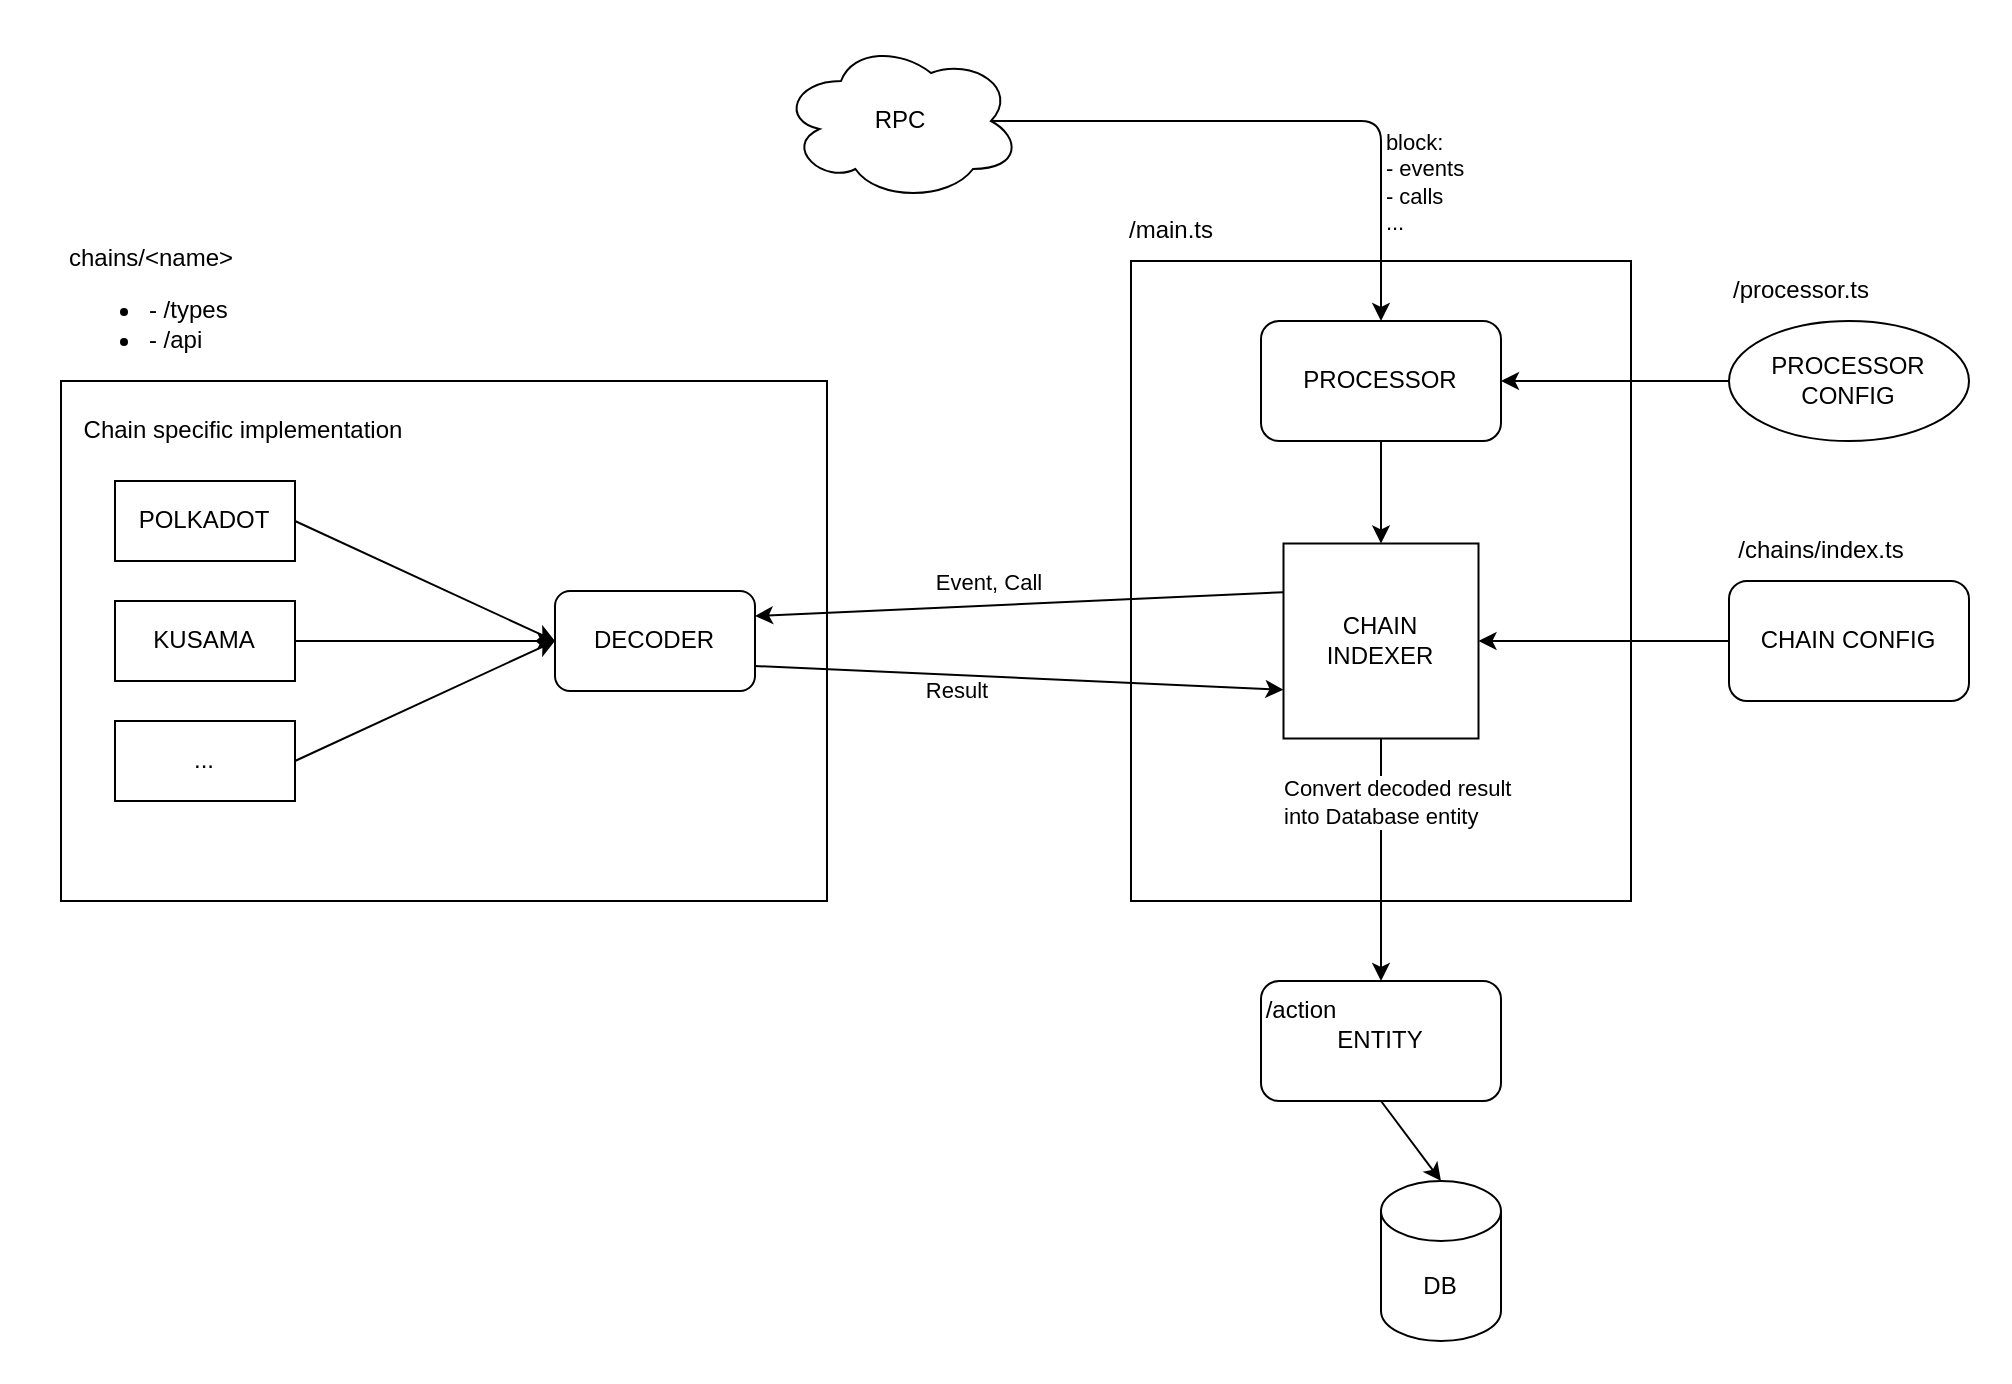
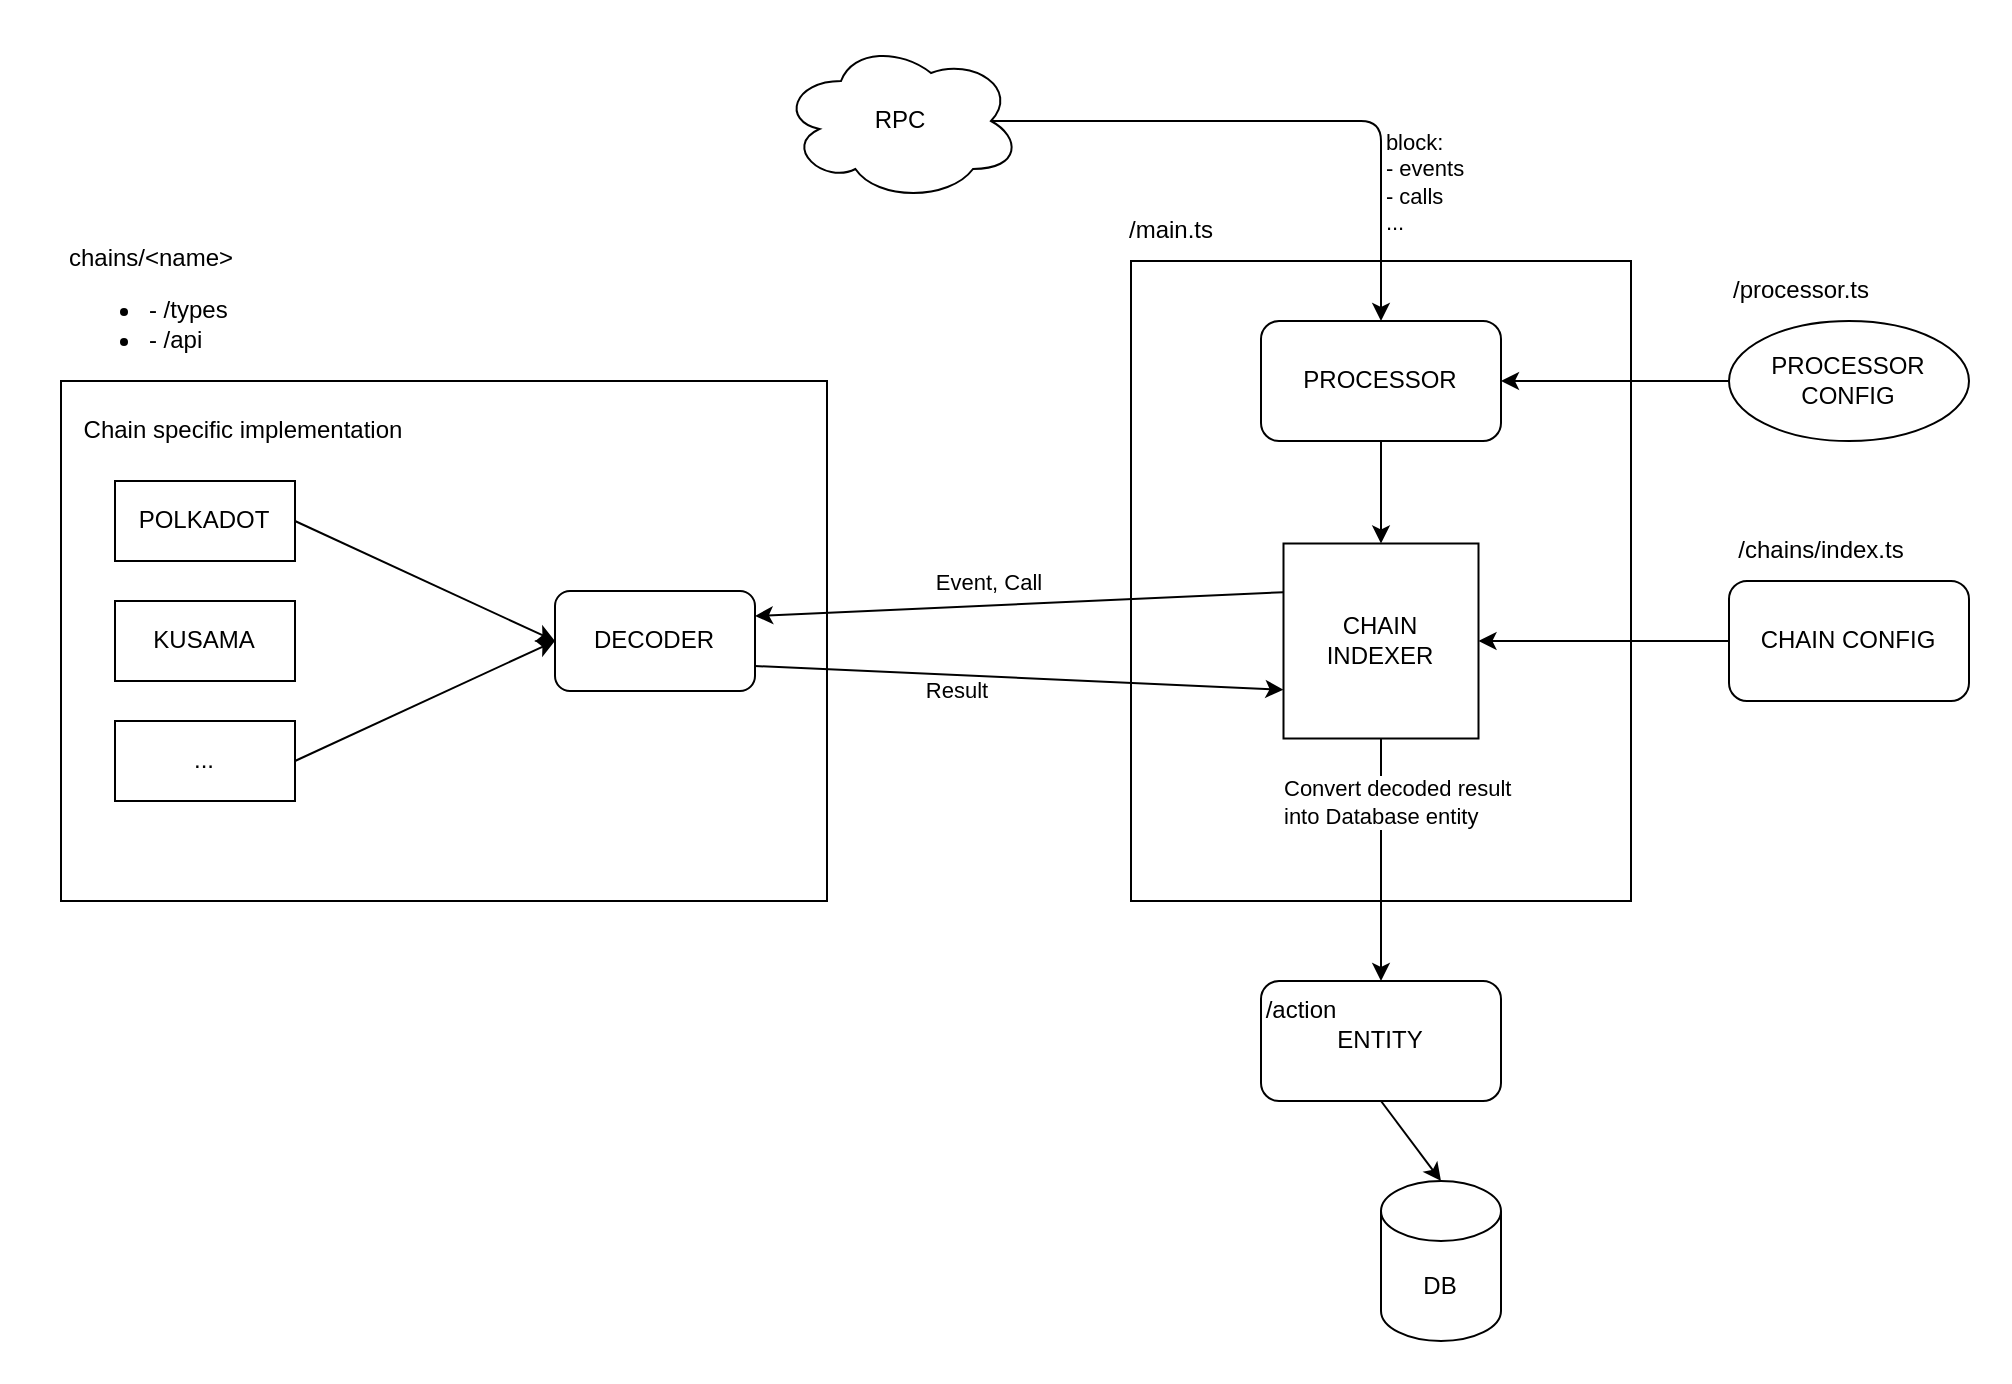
- <mxCell id="11" style="edgeStyle=none;html=1;exitX=1;exitY=0.5;exitDx=0;exitDy=0;entryX=0;entryY=0.5;entryDx=0;entryDy=0;" parent="1" source="12" target="17" edge="1"><mxGeometry relative="1" as="geometry"><mxPoint x="347" y="320" as="targetPoint" /></mxGeometry></mxCell>
